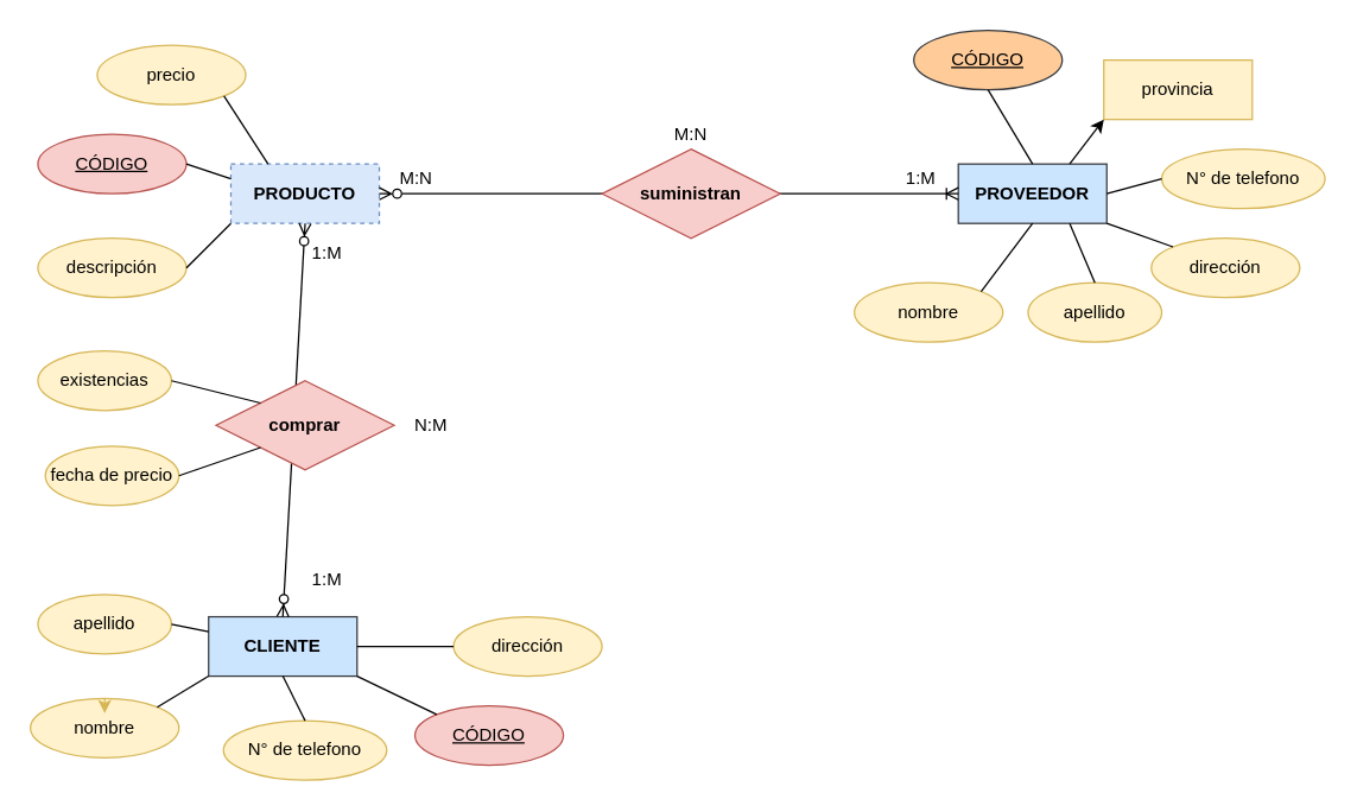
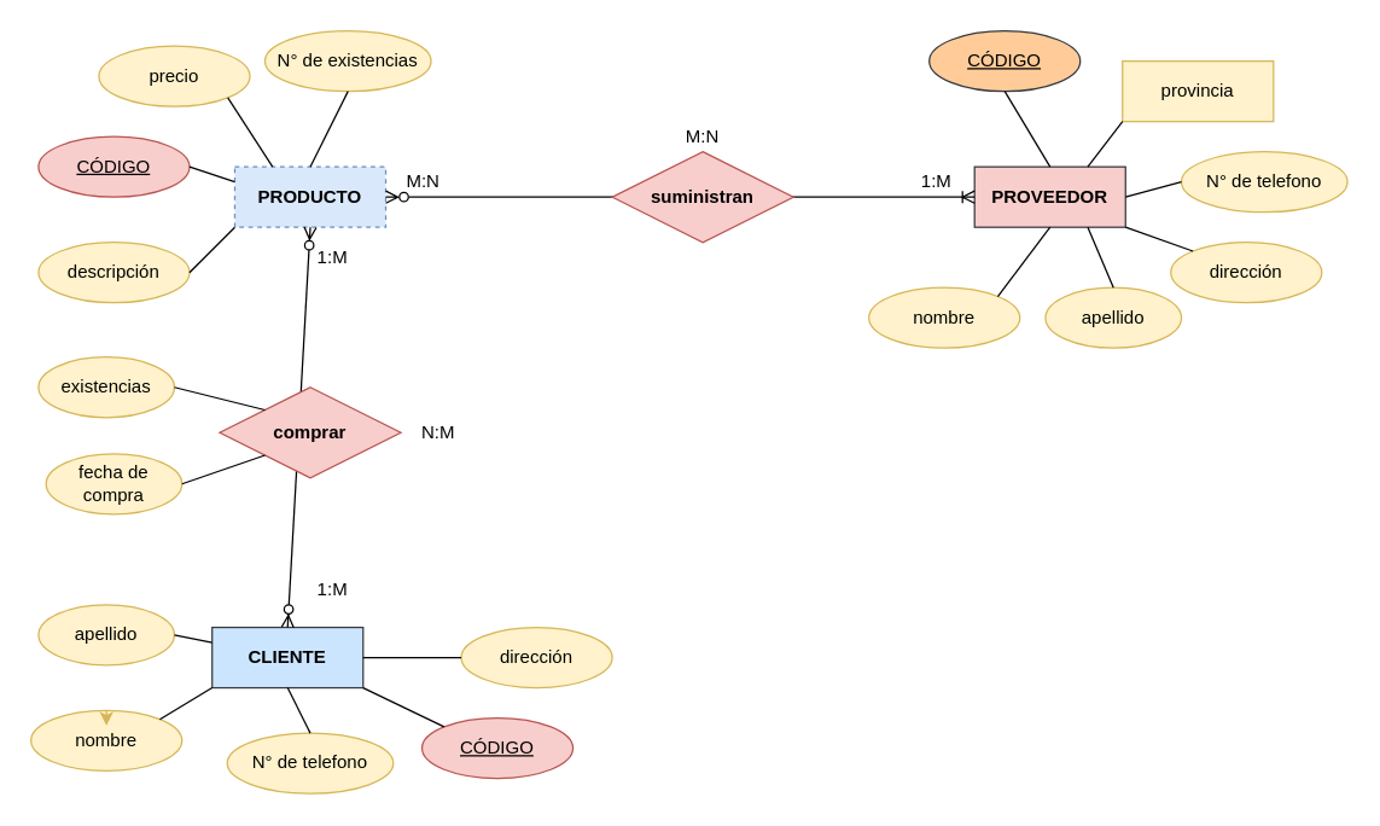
+ <mxCell id="8" value="N° de existencias" style="ellipse;whiteSpace=wrap;html=1;align=center;fillColor=#fff2cc;strokeColor=#d6b656;" parent="1" vertex="1"><mxGeometry x="175" y="20" width="110" height="40" as="geometry" /></mxCell>
+ <mxCell id="39" value="" style="endArrow=none;html=1;rounded=0;exitX=0.5;exitY=1;exitDx=0;exitDy=0;entryX=0.5;entryY=0;entryDx=0;entryDy=0;" parent="1" source="8" target="2" edge="1"><mxGeometry relative="1" as="geometry"><mxPoint x="160" y="74" as="sourcePoint" /><mxPoint x="190" y="120" as="targetPoint" /></mxGeometry></mxCell>
- <mxCell id="41" value="" style="endArrow=classic;html=1;rounded=0;exitX=0.75;exitY=0;exitDx=0;exitDy=0;entryX=0;entryY=1;entryDx=0;entryDy=0;" parent="1" source="4" target="19" edge="1"><mxGeometry relative="1" as="geometry"><mxPoint x="675" y="70" as="sourcePoint" /><mxPoint x="705" y="120" as="targetPoint" /></mxGeometry></mxCell>
+ <mxCell id="41" value="" style="endArrow=none;html=1;rounded=0;exitX=0.75;exitY=0;exitDx=0;exitDy=0;entryX=0;entryY=1;entryDx=0;entryDy=0;" parent="1" source="4" target="19" edge="1"><mxGeometry relative="1" as="geometry"><mxPoint x="675" y="70" as="sourcePoint" /><mxPoint x="705" y="120" as="targetPoint" /></mxGeometry></mxCell>
- <mxCell id="4" value="PROVEEDOR" style="whiteSpace=wrap;html=1;align=center;fillColor=#cce5ff;strokeColor=#36393d;fontStyle=1" parent="1" vertex="1"><mxGeometry x="645" y="110" width="100" height="40" as="geometry" /></mxCell>
+ <mxCell id="4" value="PROVEEDOR" style="whiteSpace=wrap;html=1;align=center;fillColor=#f8cecc;strokeColor=#36393d;fontStyle=1;" parent="1" vertex="1"><mxGeometry x="645" y="110" width="100" height="40" as="geometry" /></mxCell>
- <mxCell id="24" value="fecha de precio" style="ellipse;whiteSpace=wrap;html=1;align=center;fillColor=#fff2cc;strokeColor=#d6b656;" parent="1" vertex="1"><mxGeometry x="30" y="300" width="90" height="40" as="geometry" /></mxCell>
+ <mxCell id="24" value="fecha de compra" style="ellipse;whiteSpace=wrap;html=1;align=center;fillColor=#fff2cc;strokeColor=#d6b656;" parent="1" vertex="1"><mxGeometry x="30" y="300" width="90" height="40" as="geometry" /></mxCell>
